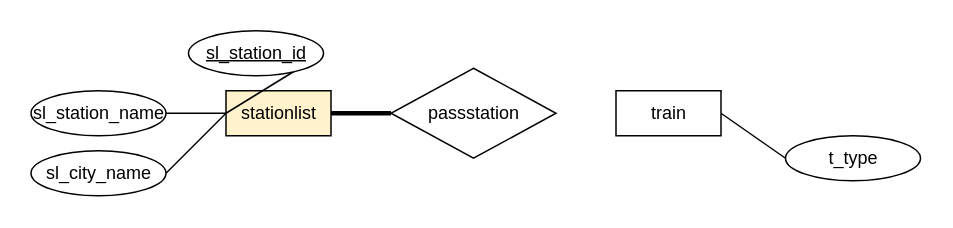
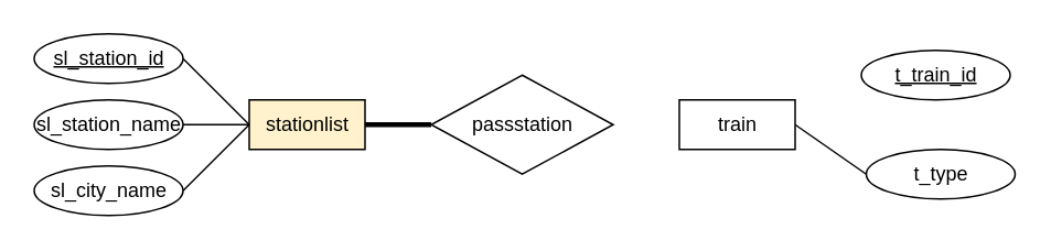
- <mxCell id="4" value="&lt;u&gt;sl_station_id&lt;/u&gt;" style="shape=ellipse;html=1;dashed=0;whitespace=wrap;perimeter=ellipsePerimeter;" parent="1" vertex="1"><mxGeometry x="125" y="20" width="90" height="30" as="geometry" /></mxCell>
+ <mxCell id="4" value="&lt;u&gt;sl_station_id&lt;/u&gt;" style="shape=ellipse;html=1;dashed=0;whitespace=wrap;perimeter=ellipsePerimeter;" parent="1" vertex="1"><mxGeometry x="20" y="20" width="90" height="30" as="geometry" /></mxCell>
+ <mxCell id="11" value="&lt;u&gt;t_train_id&lt;/u&gt;" style="shape=ellipse;html=1;dashed=0;whitespace=wrap;perimeter=ellipsePerimeter;" parent="1" vertex="1"><mxGeometry x="520" y="30" width="90" height="30" as="geometry" /></mxCell>
